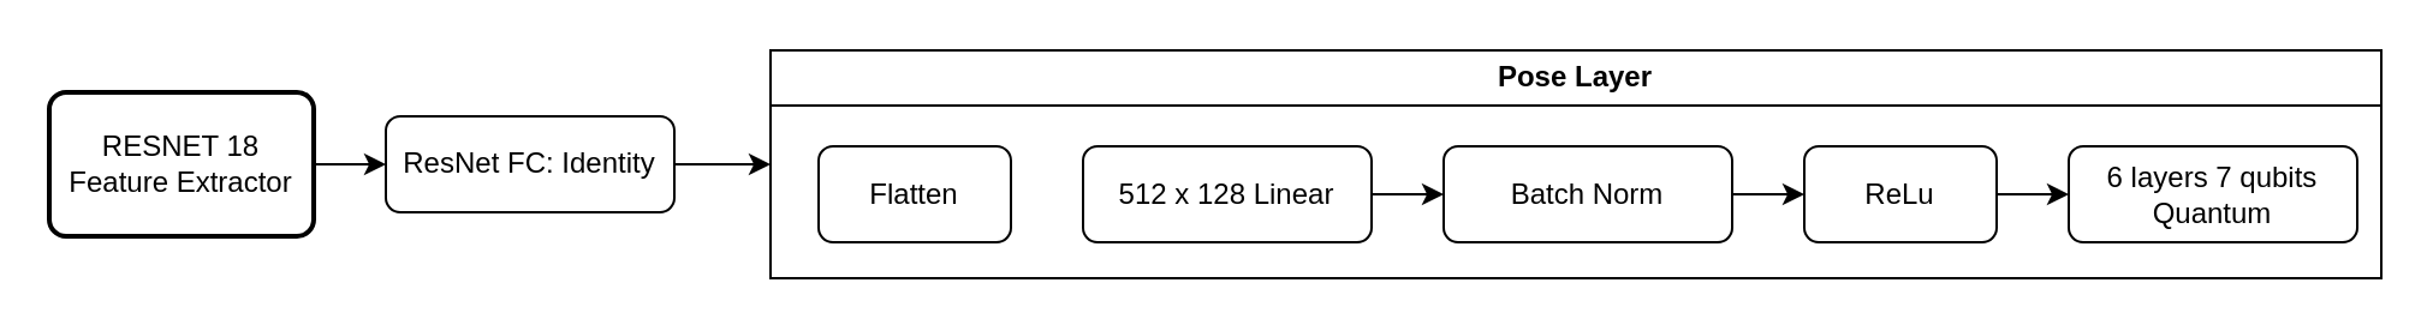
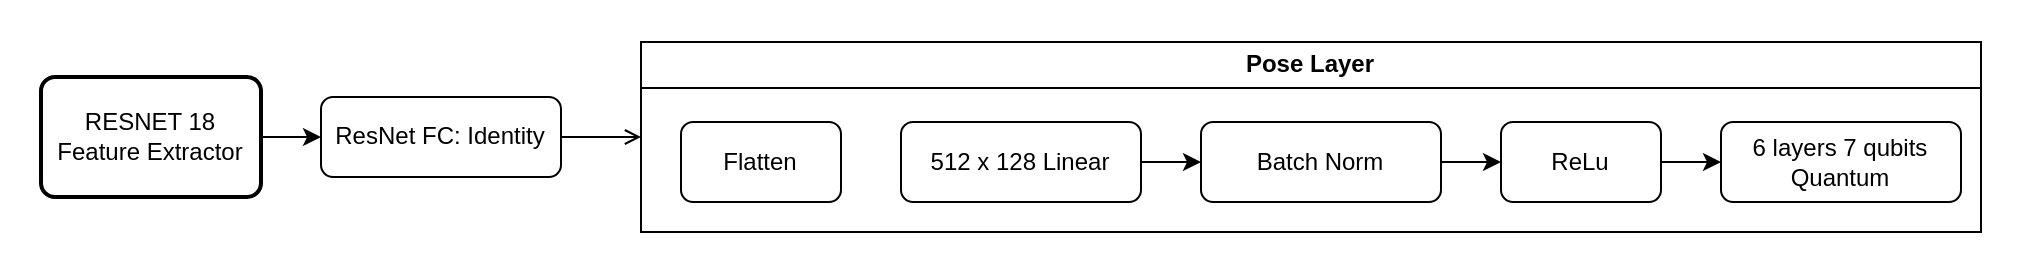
- <mxCell id="4" style="edgeStyle=orthogonalEdgeStyle;rounded=0;orthogonalLoop=1;jettySize=auto;html=1;exitX=1;exitY=0.5;exitDx=0;exitDy=0;entryX=0;entryY=0.5;entryDx=0;entryDy=0;" edge="1" parent="1" source="5" target="6"><mxGeometry relative="1" as="geometry" /></mxCell>
+ <mxCell id="4" style="edgeStyle=orthogonalEdgeStyle;rounded=0;orthogonalLoop=1;jettySize=auto;html=1;exitX=1;exitY=0.5;exitDx=0;exitDy=0;entryX=0;entryY=0.5;entryDx=0;entryDy=0;endArrow=open;" edge="1" parent="1" source="5" target="6"><mxGeometry relative="1" as="geometry" /></mxCell>
